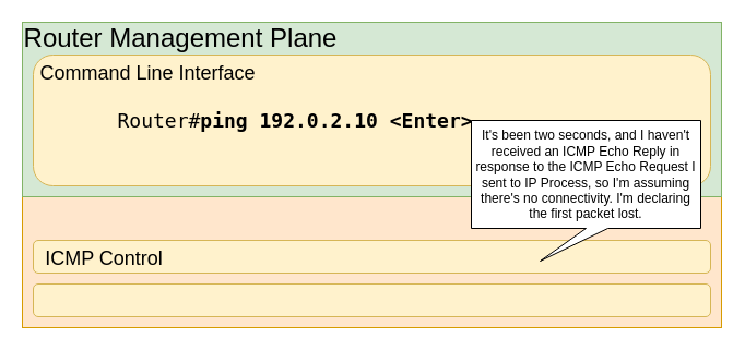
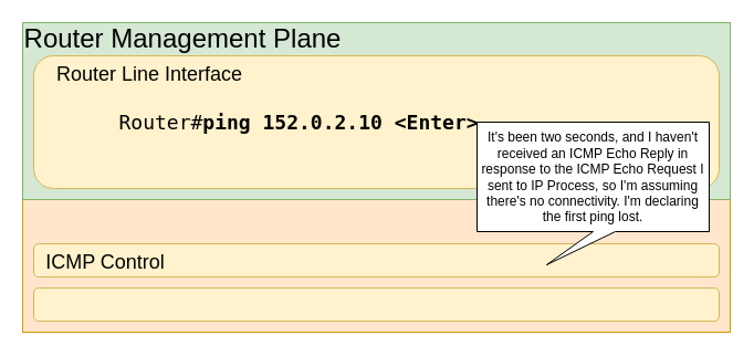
- <mxCell id="8" value="&lt;font style=&quot;font-size: 18px&quot;&gt;Command Line Interface&lt;/font&gt;" style="text;html=1;strokeColor=none;fillColor=none;align=center;verticalAlign=middle;whiteSpace=wrap;rounded=0;fontSize=24;" parent="1" vertex="1"><mxGeometry x="30" y="50" width="210" height="30" as="geometry" /></mxCell>
+ <mxCell id="8" value="&lt;font style=&quot;font-size: 18px&quot;&gt;Router Line Interface&lt;/font&gt;" style="text;html=1;strokeColor=none;fillColor=none;align=center;verticalAlign=middle;whiteSpace=wrap;rounded=0;fontSize=24;" parent="1" vertex="1"><mxGeometry x="30" y="50" width="210" height="30" as="geometry" /></mxCell>
- <mxCell id="9" value="&lt;pre style=&quot;font-size: 18px&quot;&gt;Router#&lt;b&gt;ping 192.0.2.10 &amp;lt;Enter&amp;gt;&lt;/b&gt;&lt;/pre&gt;" style="text;html=1;strokeColor=none;fillColor=none;align=center;verticalAlign=middle;whiteSpace=wrap;rounded=0;fontSize=18;" parent="1" vertex="1"><mxGeometry x="110" y="95" width="320" height="30" as="geometry" /></mxCell>
+ <mxCell id="9" value="&lt;pre style=&quot;font-size: 18px&quot;&gt;Router#&lt;b&gt;ping 152.0.2.10 &amp;lt;Enter&amp;gt;&lt;/b&gt;&lt;/pre&gt;" style="text;html=1;strokeColor=none;fillColor=none;align=center;verticalAlign=middle;whiteSpace=wrap;rounded=0;fontSize=18;" parent="1" vertex="1"><mxGeometry x="110" y="95" width="320" height="30" as="geometry" /></mxCell>
- <mxCell id="12" value="It's been two seconds, and I haven't received an ICMP Echo Reply in response to the ICMP Echo Request I sent to IP Process, so I'm assuming there's no connectivity. I'm declaring the first packet lost." style="shape=callout;whiteSpace=wrap;html=1;perimeter=calloutPerimeter;position2=0.3;" parent="1" vertex="1"><mxGeometry x="431" y="110" width="210" height="129" as="geometry" /></mxCell>
+ <mxCell id="12" value="It's been two seconds, and I haven't received an ICMP Echo Reply in response to the ICMP Echo Request I sent to IP Process, so I'm assuming there's no connectivity. I'm declaring the first ping lost." style="shape=callout;whiteSpace=wrap;html=1;perimeter=calloutPerimeter;position2=0.3;" parent="1" vertex="1"><mxGeometry x="431" y="110" width="210" height="129" as="geometry" /></mxCell>
